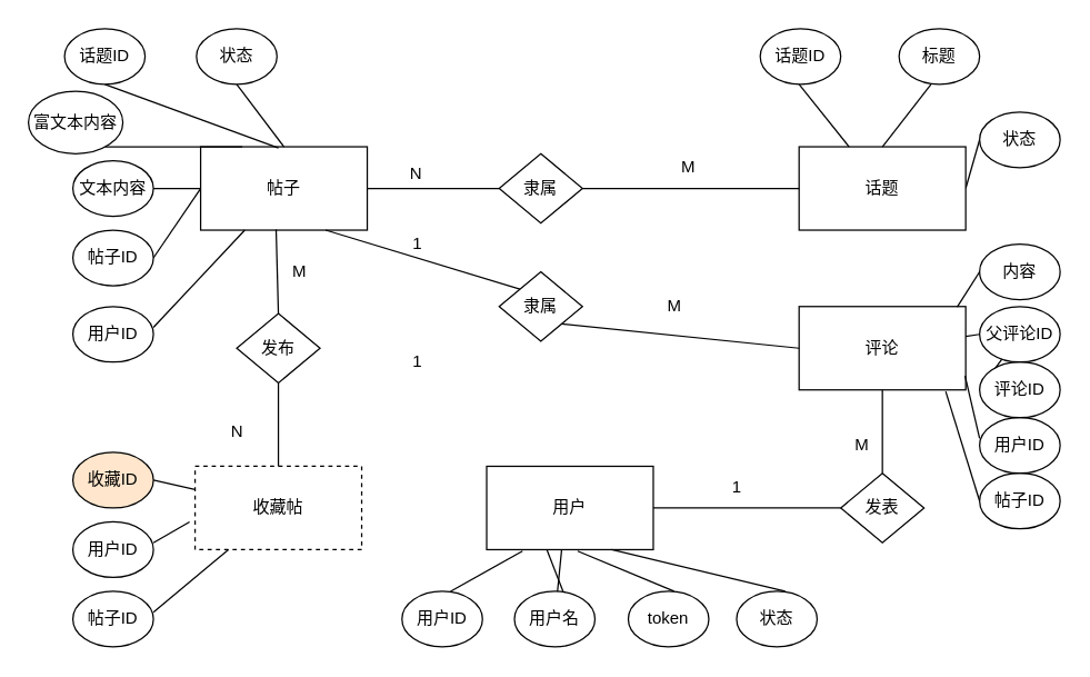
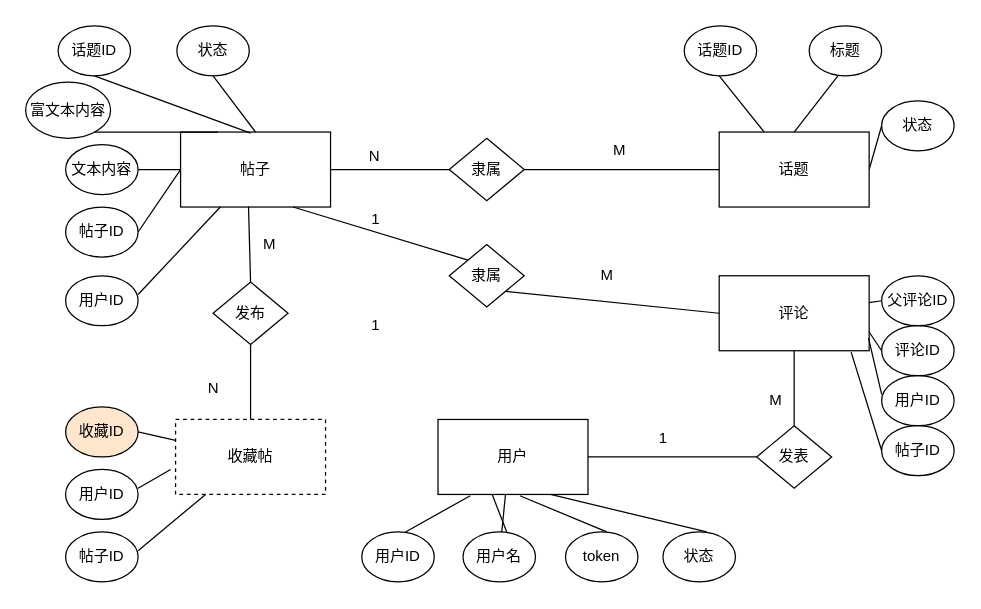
- <mxCell id="67" value="内容" style="ellipse;whiteSpace=wrap;html=1;" vertex="1" parent="1"><mxGeometry x="705" y="175" width="58" height="40" as="geometry" /></mxCell>
- <mxCell id="66" style="edgeStyle=none;rounded=0;orthogonalLoop=1;jettySize=auto;html=1;exitX=0;exitY=0.5;exitDx=0;exitDy=0;entryX=0.949;entryY=0.006;entryDx=0;entryDy=0;entryPerimeter=0;endArrow=none;endFill=0;" edge="1" parent="1" source="67" target="21"><mxGeometry relative="1" as="geometry" /></mxCell>
- <mxCell id="62" style="edgeStyle=none;rounded=0;orthogonalLoop=1;jettySize=auto;html=1;exitX=0;exitY=0.5;exitDx=0;exitDy=0;endArrow=none;endFill=0;" edge="1" parent="1" source="63" target="65"><mxGeometry relative="1" as="geometry" /></mxCell>
+ <mxCell id="62" style="edgeStyle=none;rounded=0;orthogonalLoop=1;jettySize=auto;html=1;exitX=0;exitY=0.5;exitDx=0;exitDy=0;entryX=1;entryY=0.75;entryDx=0;entryDy=0;endArrow=none;endFill=0;" edge="1" parent="1" source="63" target="21"><mxGeometry relative="1" as="geometry" /></mxCell>
